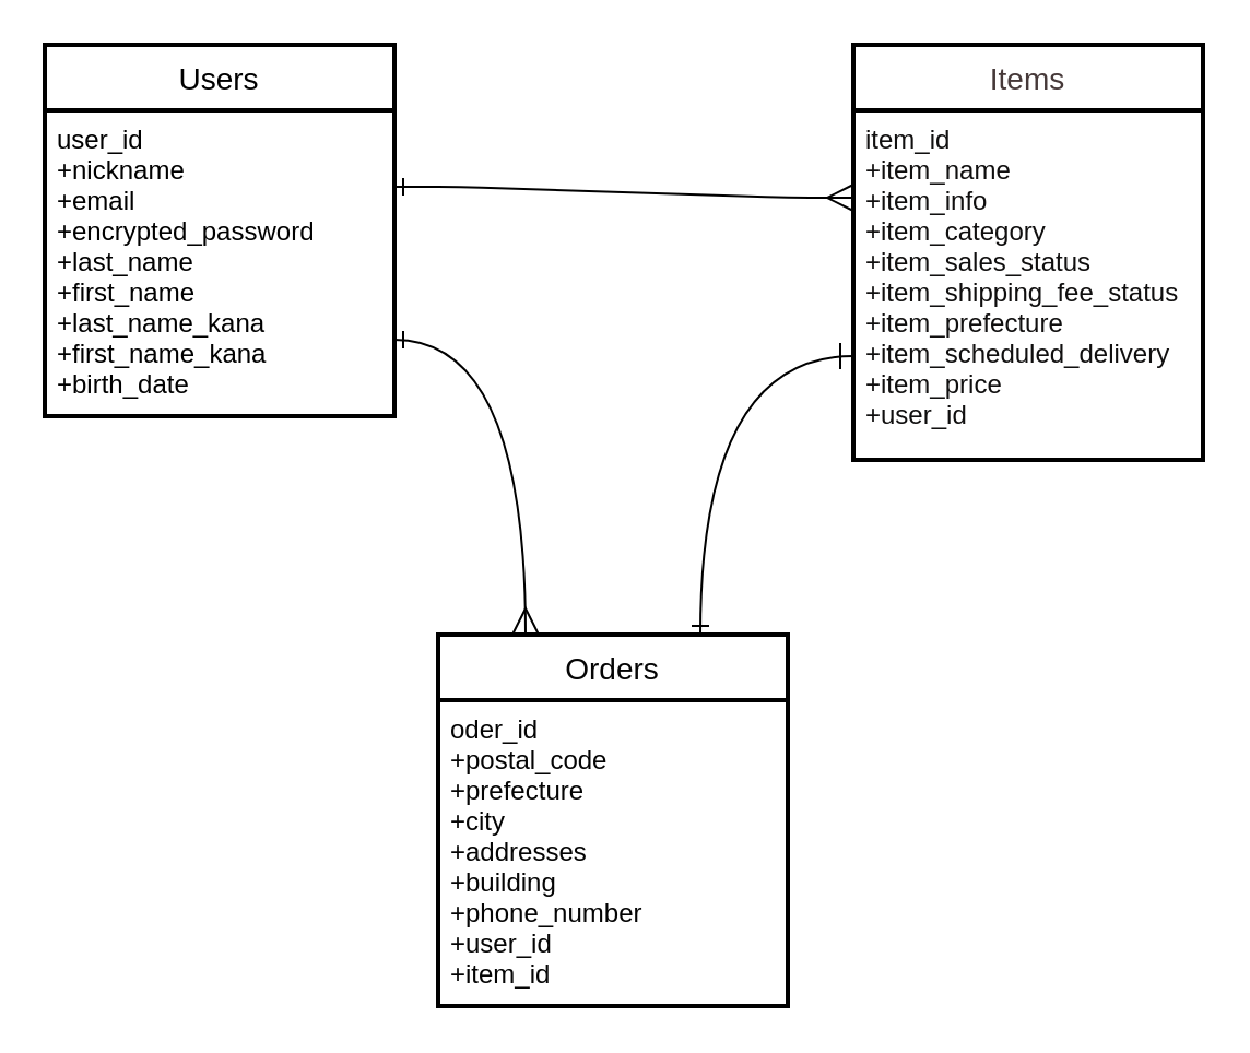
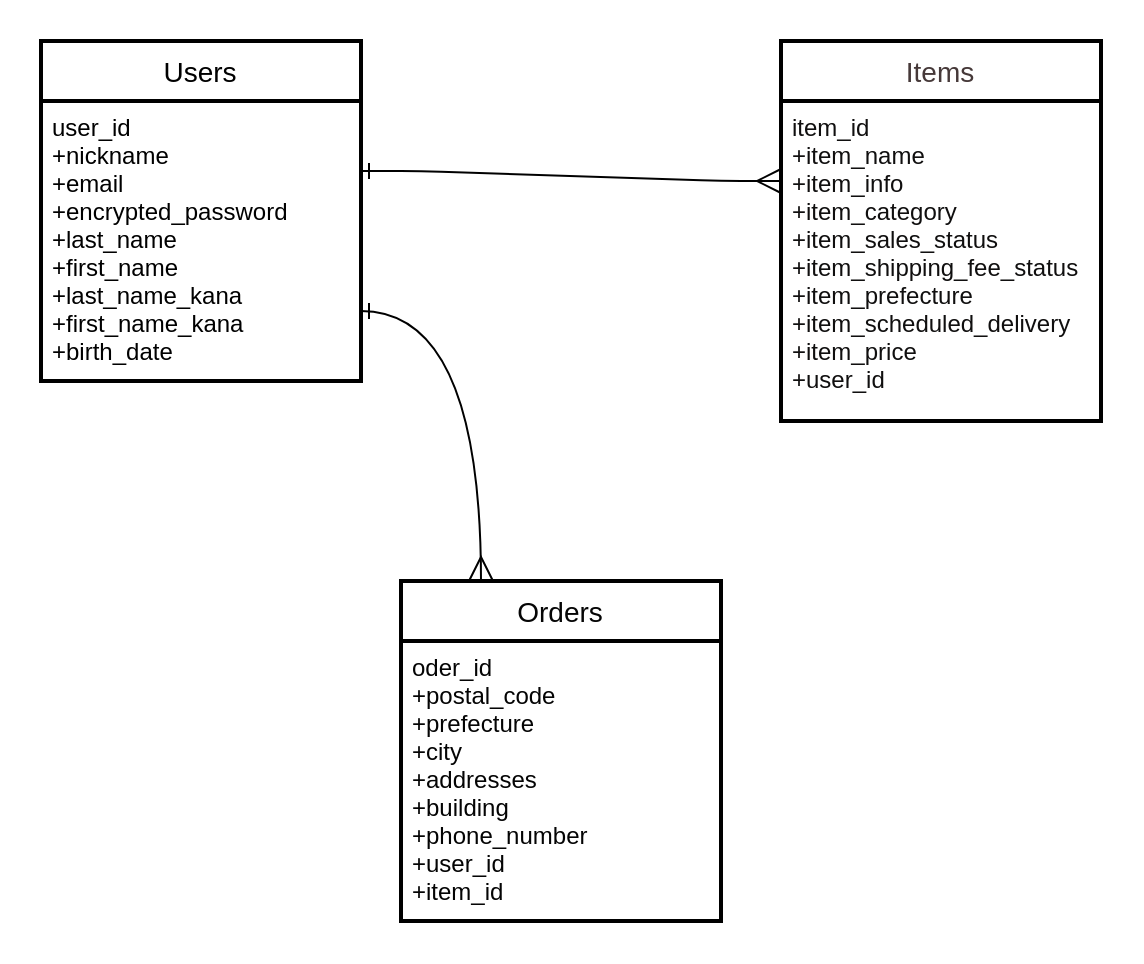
- <mxCell id="10" value="" style="edgeStyle=orthogonalEdgeStyle;fontSize=12;html=1;endArrow=ERone;startArrow=ERone;fontColor=#F0F0F0;endSize=10;curved=1;entryX=0;entryY=0.75;entryDx=0;entryDy=0;exitX=0.75;exitY=0;exitDx=0;exitDy=0;startFill=0;endFill=0;" parent="1" source="7" target="4" edge="1"><mxGeometry width="100" height="100" relative="1" as="geometry"><mxPoint x="260" y="260" as="sourcePoint" /><mxPoint x="360" y="160" as="targetPoint" /></mxGeometry></mxCell>
